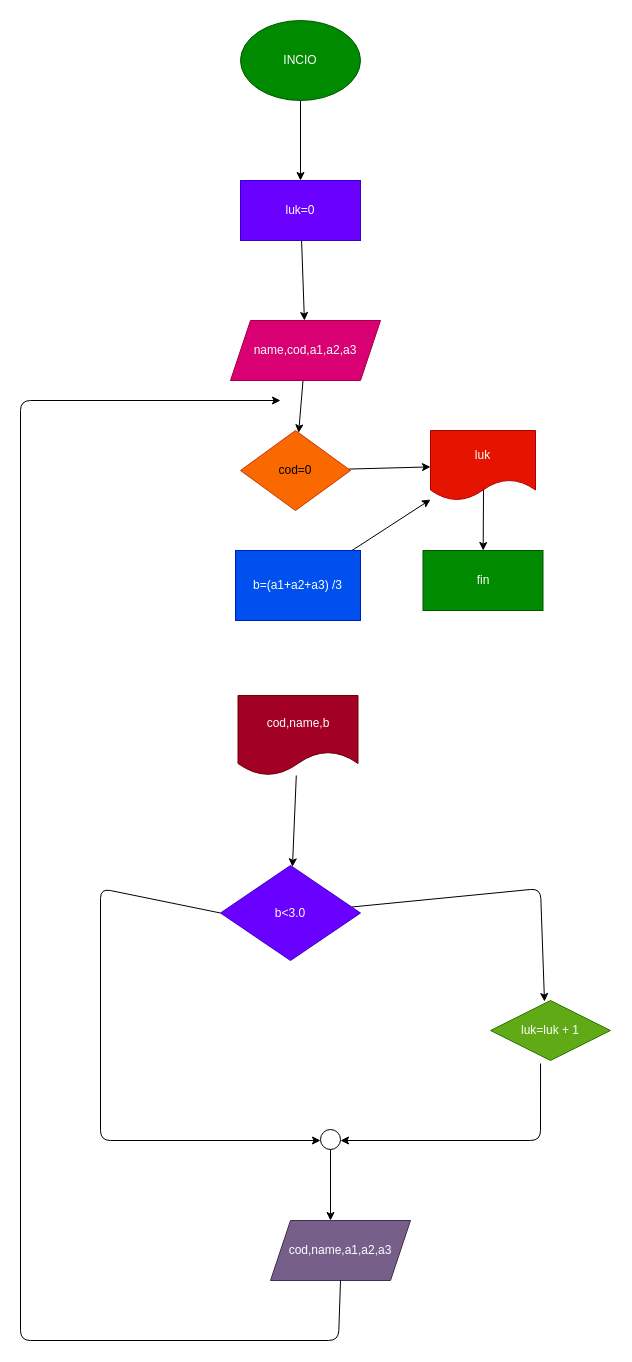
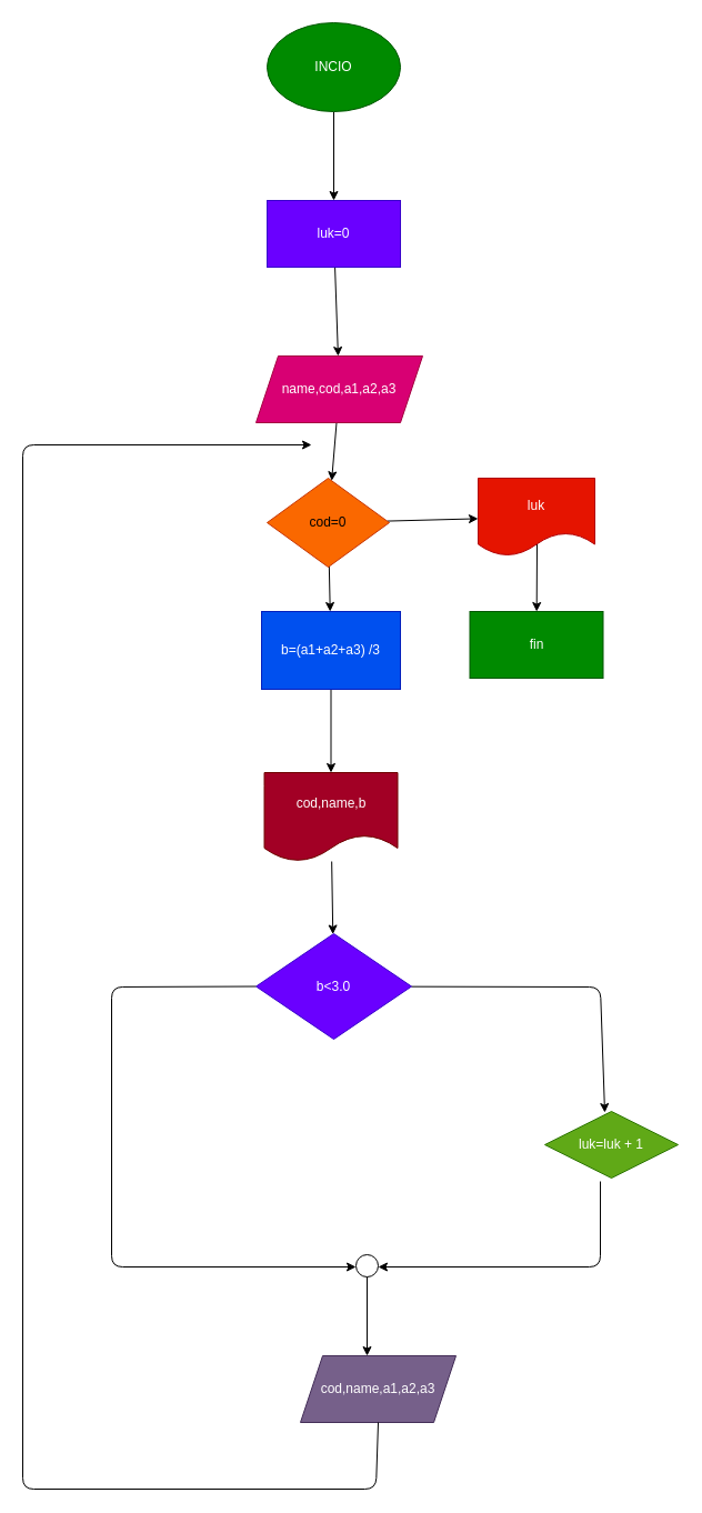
+ <mxCell id="9" value="" style="edgeStyle=none;html=1;" edge="1" parent="1" source="10" target="15"><mxGeometry relative="1" as="geometry" /></mxCell>
- <mxCell id="14" value="" style="edgeStyle=none;html=1;" edge="1" parent="1" source="15" target="12"><mxGeometry relative="1" as="geometry" /></mxCell>
+ <mxCell id="14" value="" style="edgeStyle=none;html=1;" edge="1" parent="1" source="15" target="17"><mxGeometry relative="1" as="geometry" /></mxCell>
- <mxCell id="19" value="b&amp;lt;3.0" style="rhombus;whiteSpace=wrap;html=1;rounded=0;fillColor=#6a00ff;fontColor=#ffffff;strokeColor=#3700CC;" vertex="1" parent="1"><mxGeometry x="220" y="865" width="140" height="95" as="geometry" /></mxCell>
+ <mxCell id="19" value="b&amp;lt;3.0" style="rhombus;whiteSpace=wrap;html=1;rounded=0;fillColor=#6a00ff;fontColor=#ffffff;strokeColor=#3700CC;" vertex="1" parent="1"><mxGeometry x="230" y="840" width="140" height="95" as="geometry" /></mxCell>
